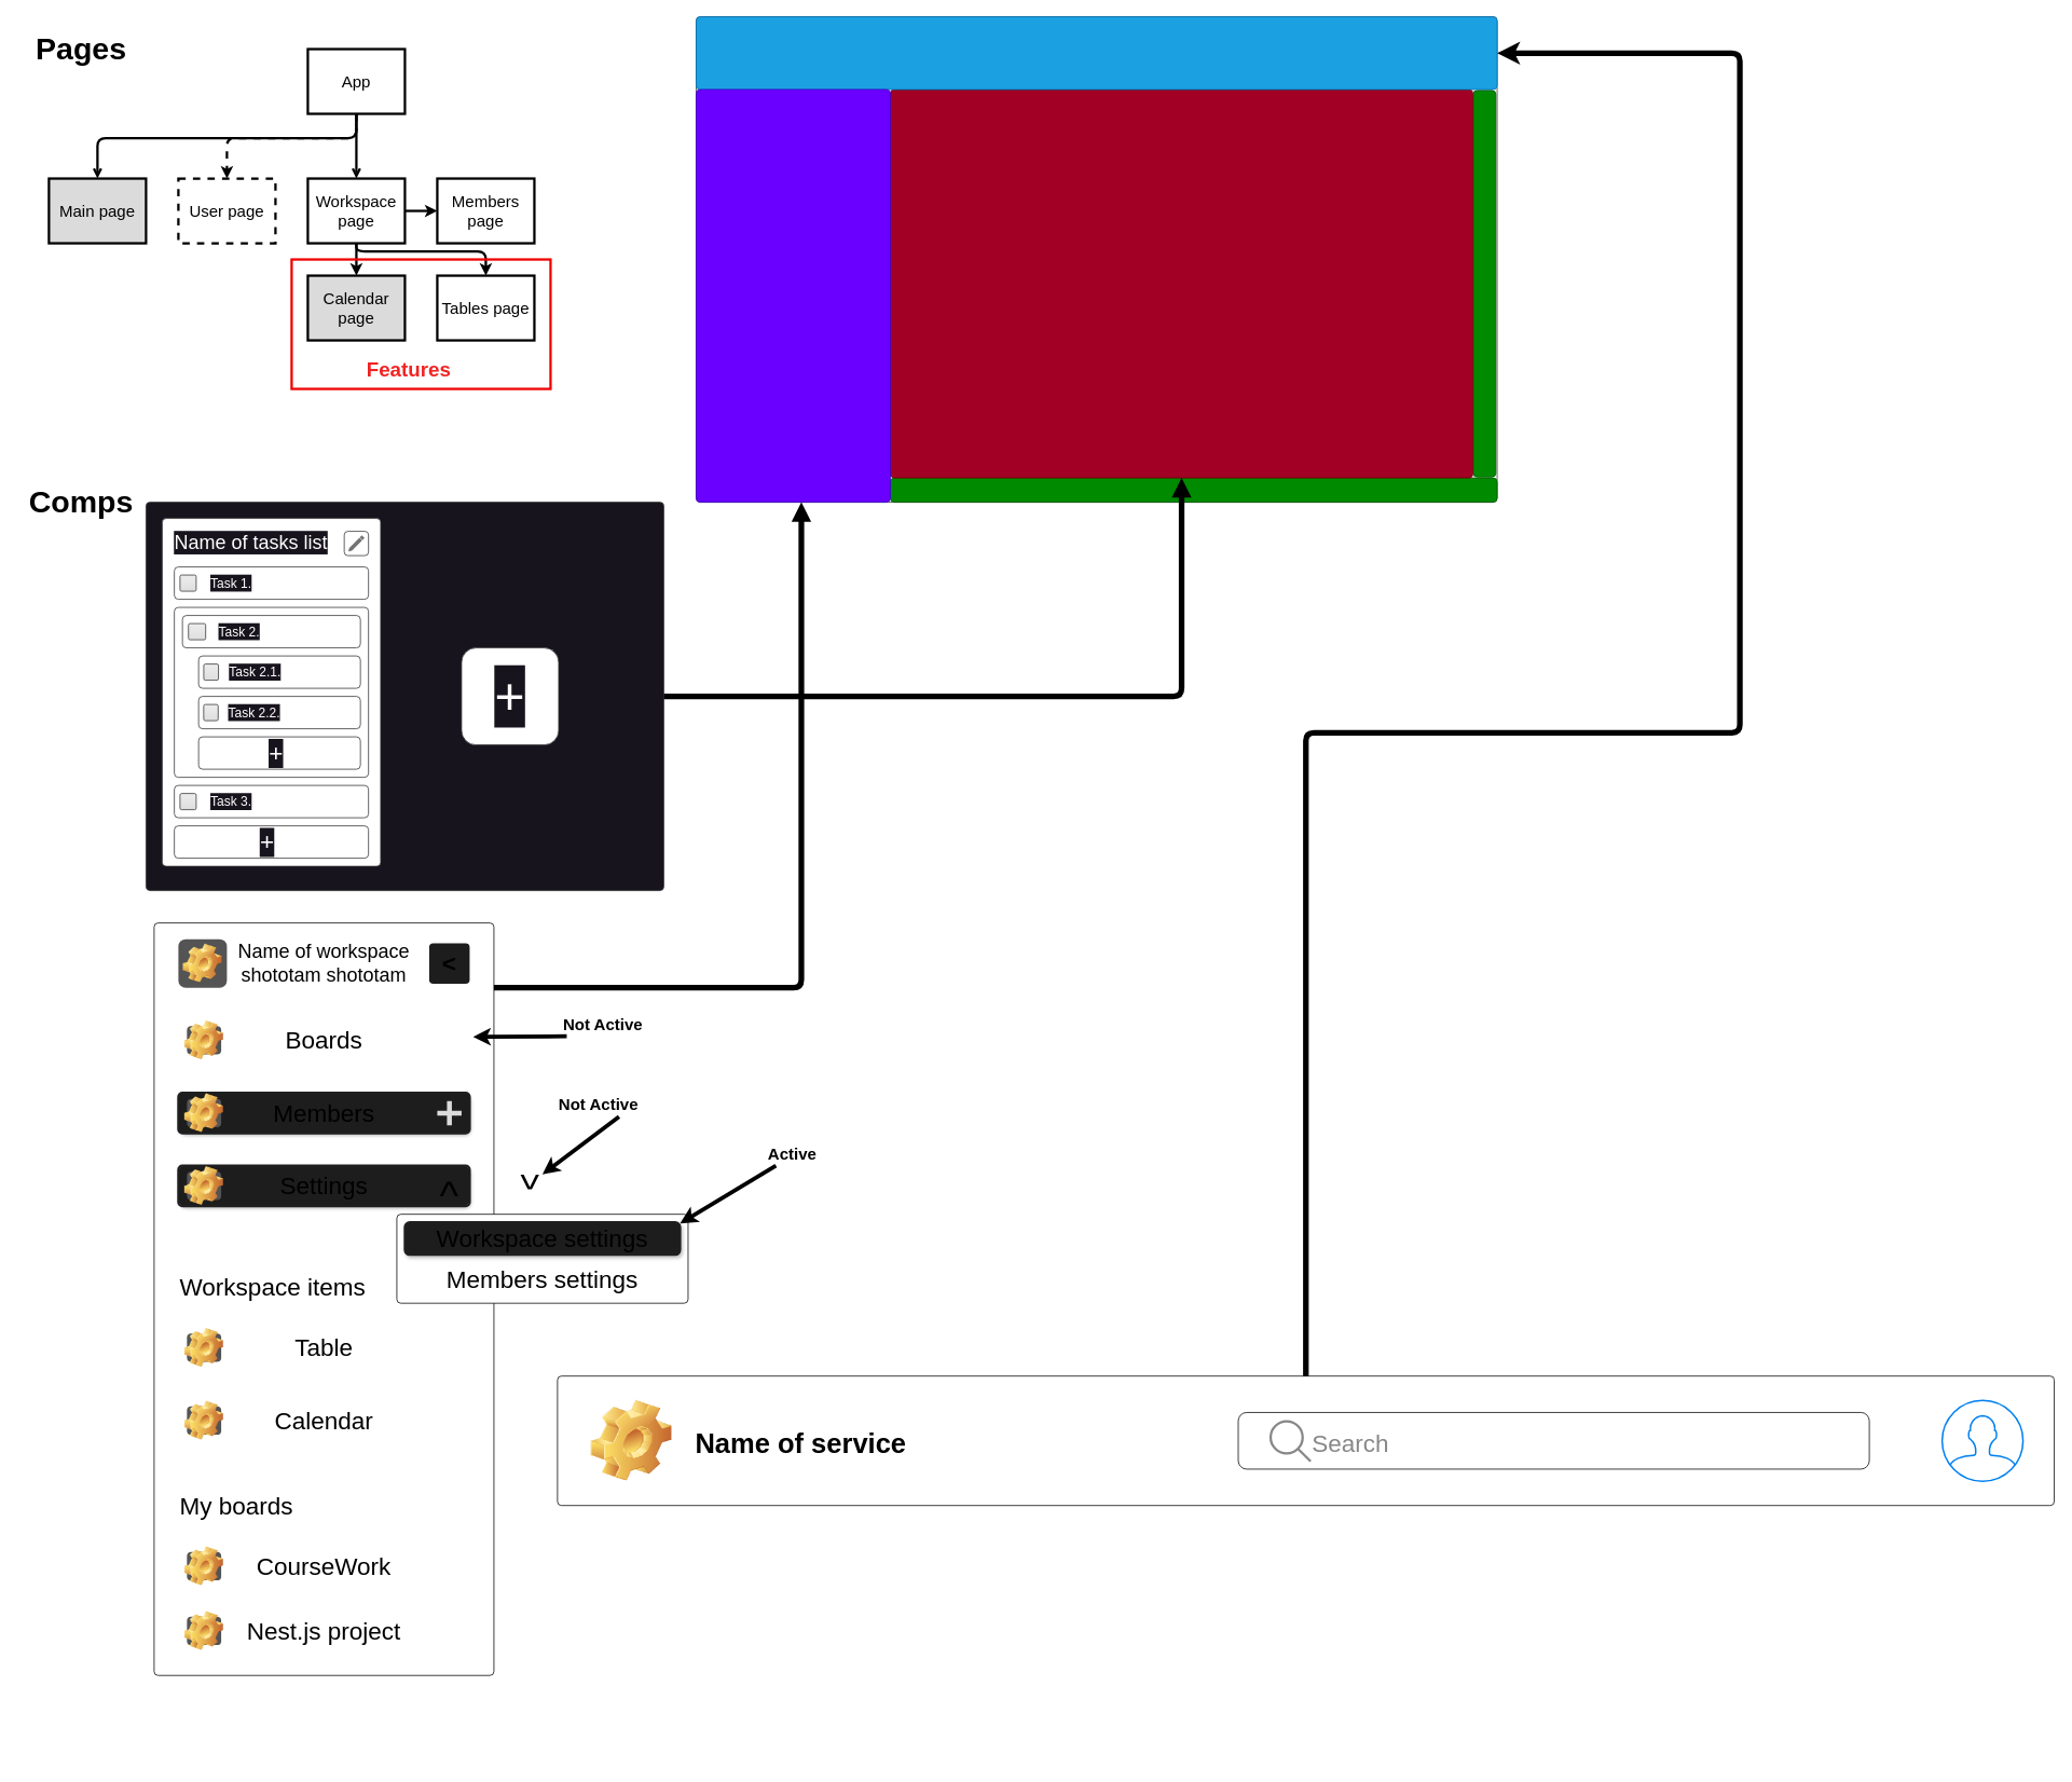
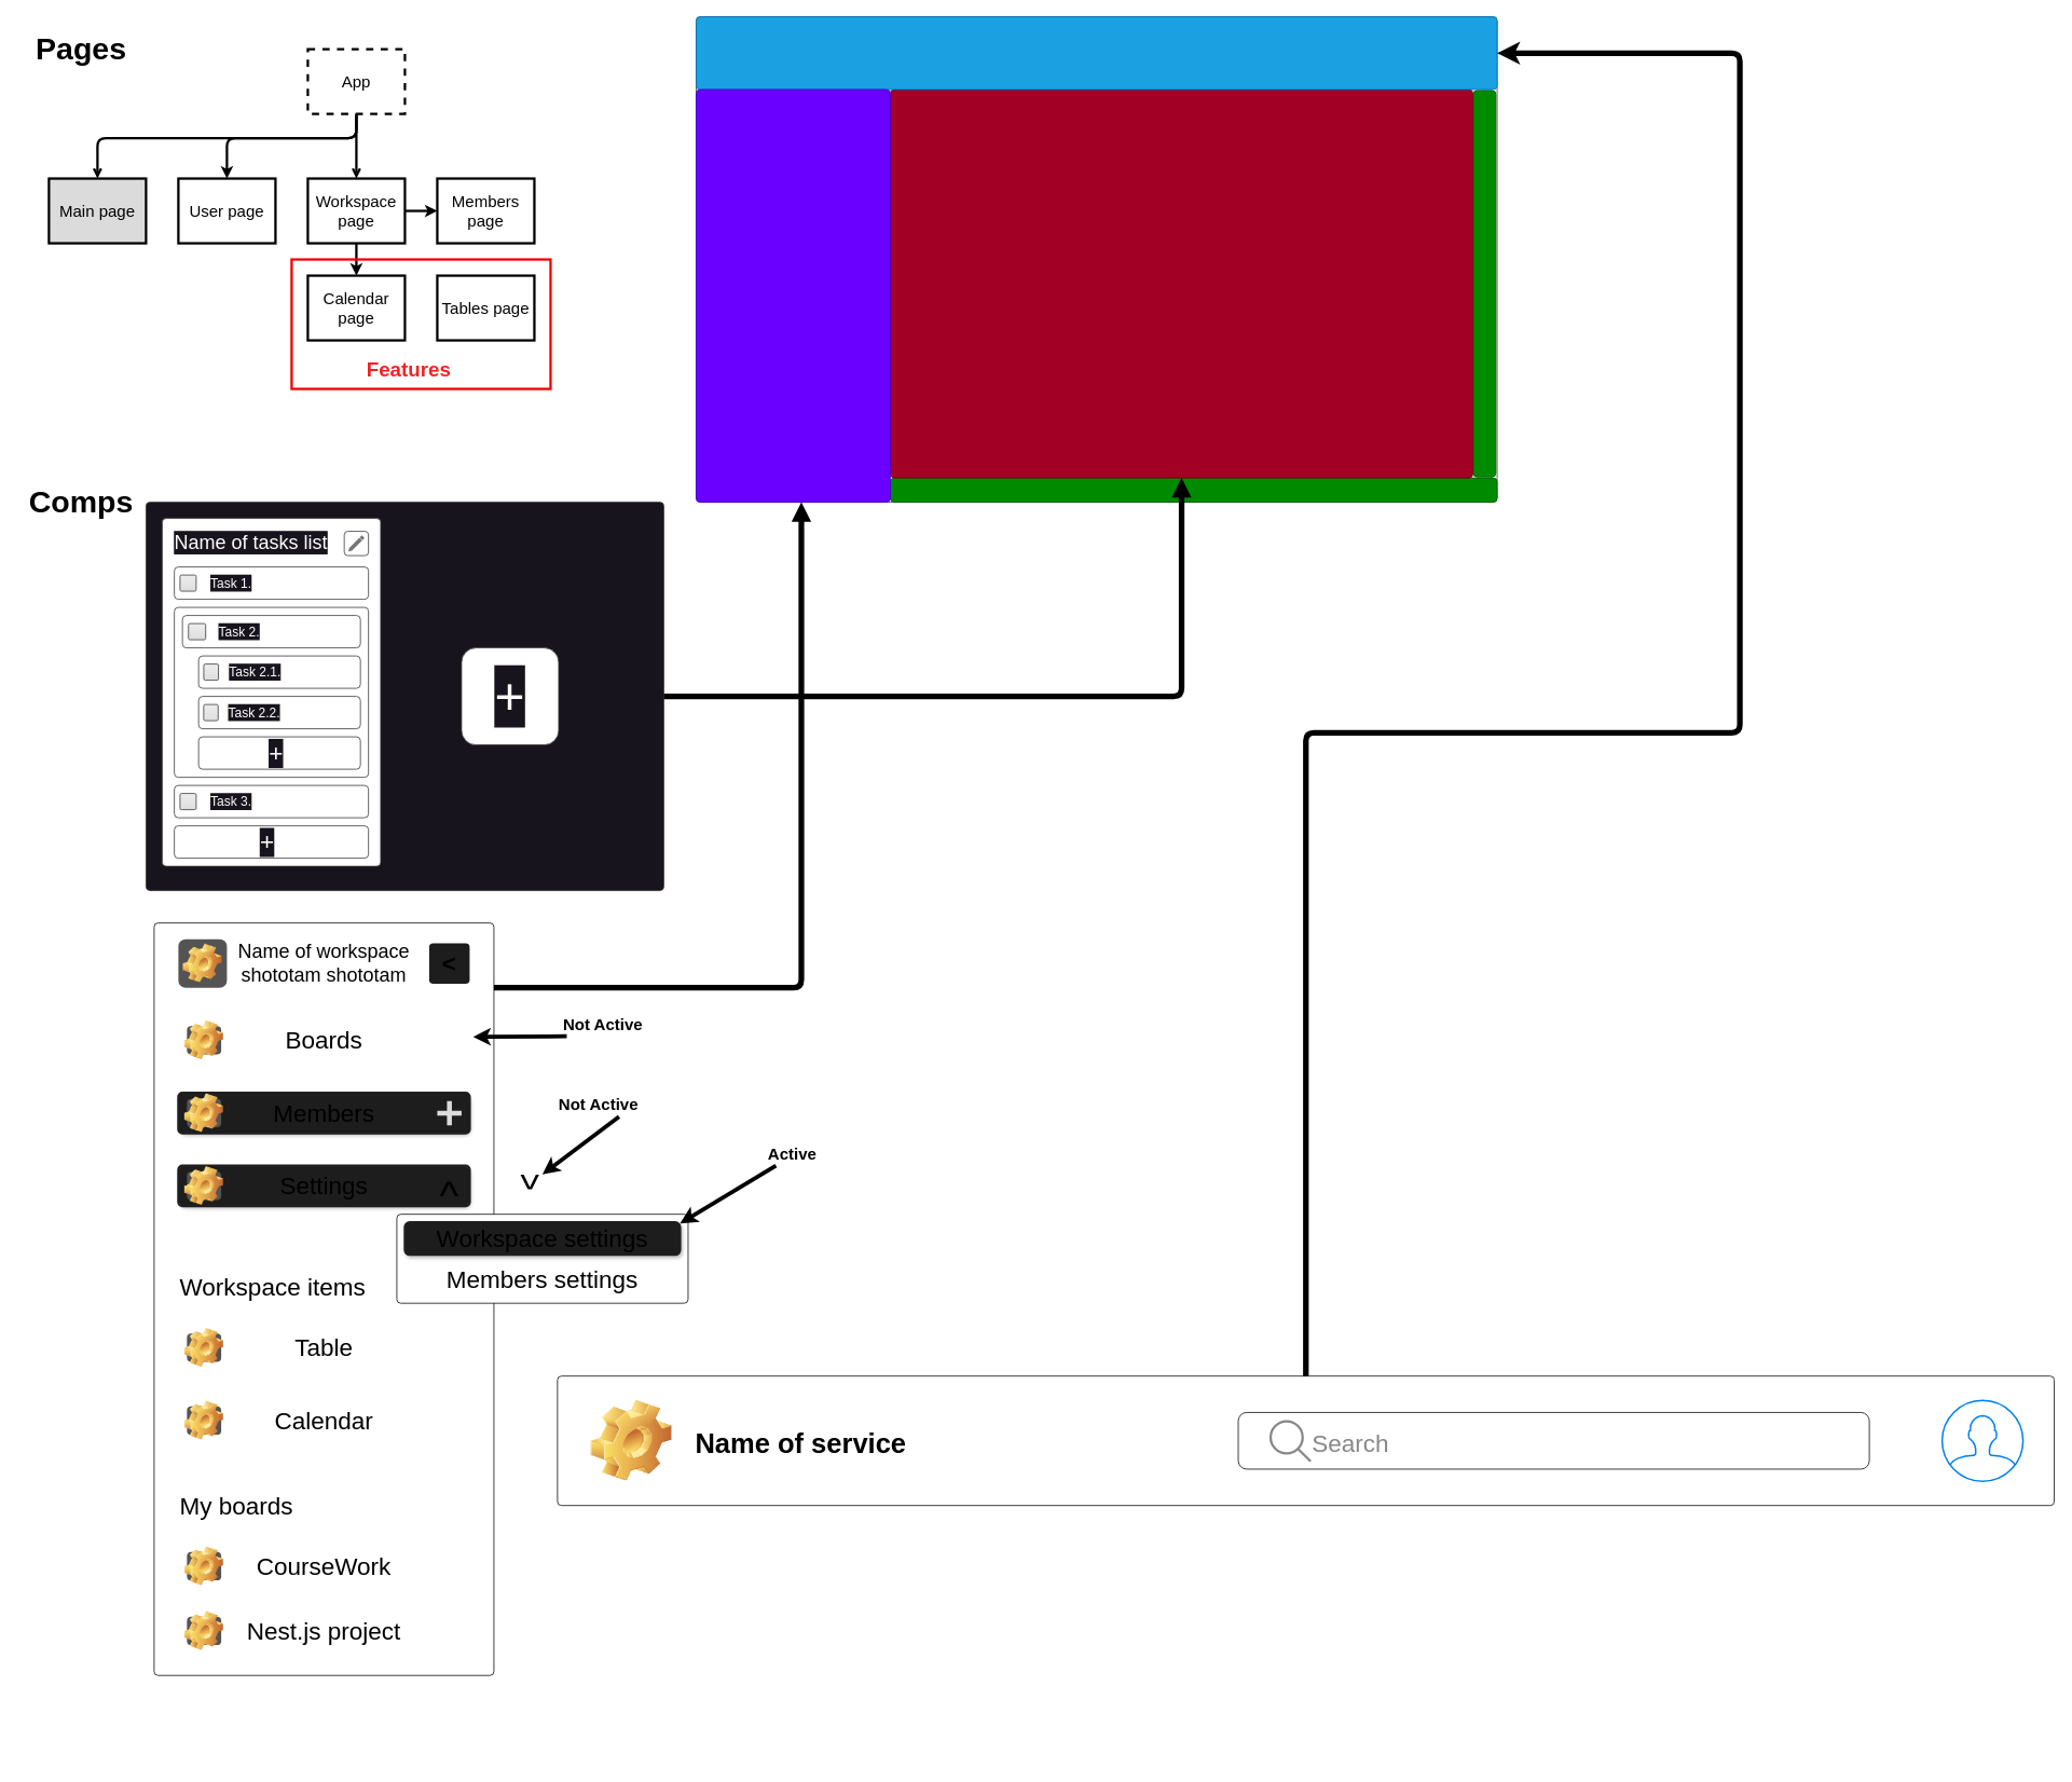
- <mxCell id="89" value="App" style="rounded=0;whiteSpace=wrap;html=1;fontSize=20;strokeWidth=3;" parent="1" vertex="1"><mxGeometry x="380" y="60" width="120" height="80" as="geometry" /></mxCell>
+ <mxCell id="89" value="App" style="rounded=0;whiteSpace=wrap;html=1;fontSize=20;strokeWidth=3;dashed=1;" parent="1" vertex="1"><mxGeometry x="380" y="60" width="120" height="80" as="geometry" /></mxCell>
- <mxCell id="87" style="edgeStyle=orthogonalEdgeStyle;html=1;strokeWidth=3;fontSize=20;dashed=1;" parent="1" source="89" target="90" edge="1"><mxGeometry relative="1" as="geometry"><Array as="points"><mxPoint x="440" y="170" /><mxPoint x="280" y="170" /></Array></mxGeometry></mxCell>
+ <mxCell id="87" style="edgeStyle=orthogonalEdgeStyle;html=1;strokeWidth=3;fontSize=20;" parent="1" source="89" target="90" edge="1"><mxGeometry relative="1" as="geometry"><Array as="points"><mxPoint x="440" y="170" /><mxPoint x="280" y="170" /></Array></mxGeometry></mxCell>
- <mxCell id="90" value="User page" style="rounded=0;whiteSpace=wrap;html=1;fontSize=20;strokeWidth=3;dashed=1;" parent="1" vertex="1"><mxGeometry x="220" y="220" width="120" height="80" as="geometry" /></mxCell>
+ <mxCell id="90" value="User page" style="rounded=0;whiteSpace=wrap;html=1;fontSize=20;strokeWidth=3;" parent="1" vertex="1"><mxGeometry x="220" y="220" width="120" height="80" as="geometry" /></mxCell>
- <mxCell id="92" style="edgeStyle=orthogonalEdgeStyle;html=1;strokeWidth=3;" parent="1" source="94" target="98" edge="1"><mxGeometry relative="1" as="geometry"><Array as="points"><mxPoint x="440" y="310" /><mxPoint x="600" y="310" /></Array></mxGeometry></mxCell>
- <mxCell id="97" value="Calendar page" style="rounded=0;whiteSpace=wrap;html=1;fontSize=20;strokeWidth=3;fillColor=#dbdbdb;" parent="1" vertex="1"><mxGeometry x="380" y="340" width="120" height="80" as="geometry" /></mxCell>
+ <mxCell id="97" value="Calendar page" style="rounded=0;whiteSpace=wrap;html=1;fontSize=20;strokeWidth=3;" parent="1" vertex="1"><mxGeometry x="380" y="340" width="120" height="80" as="geometry" /></mxCell>
